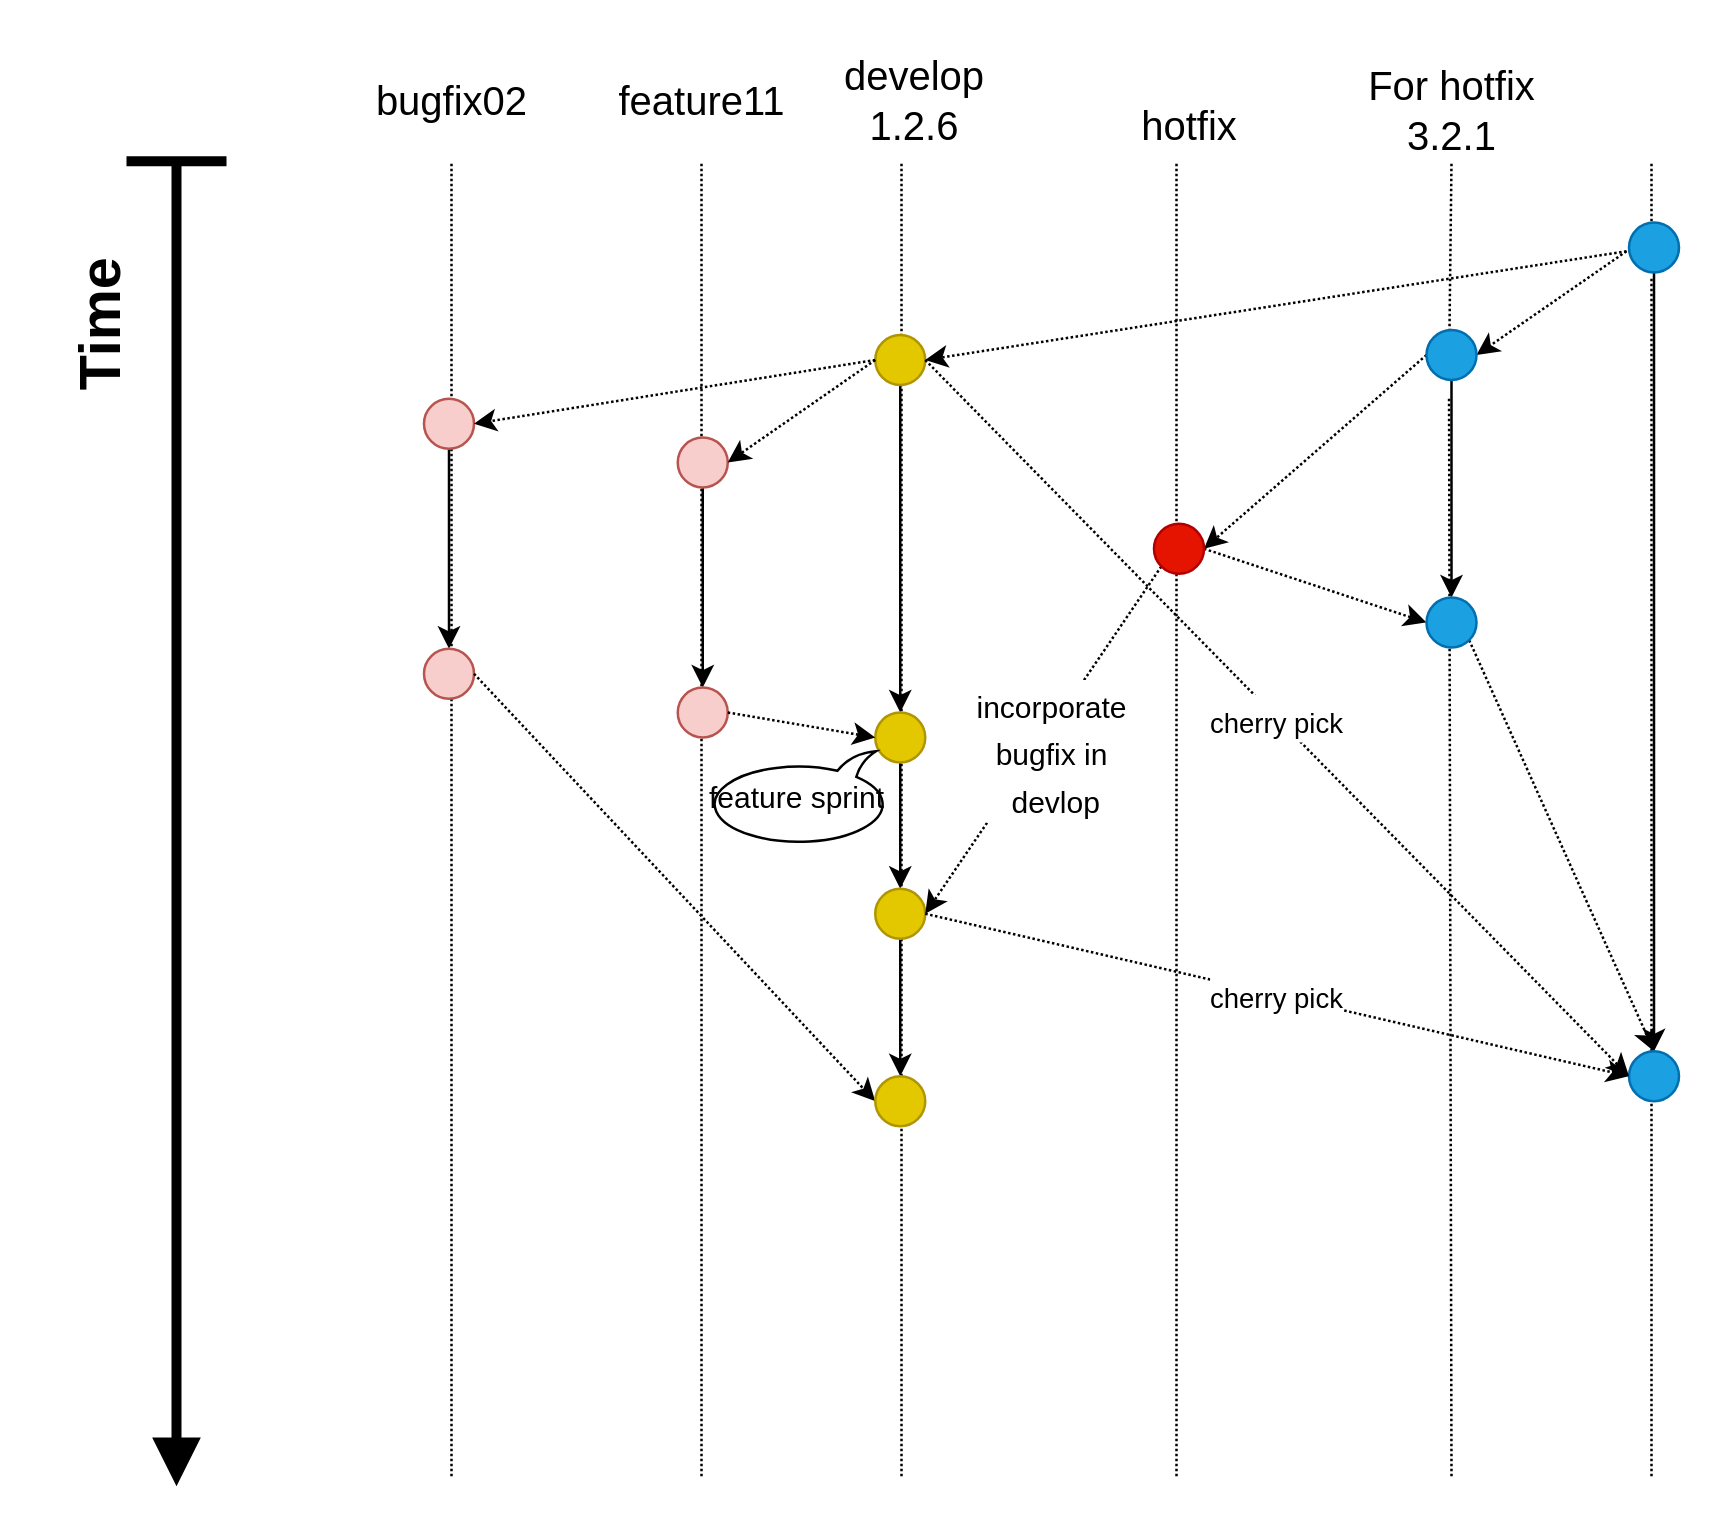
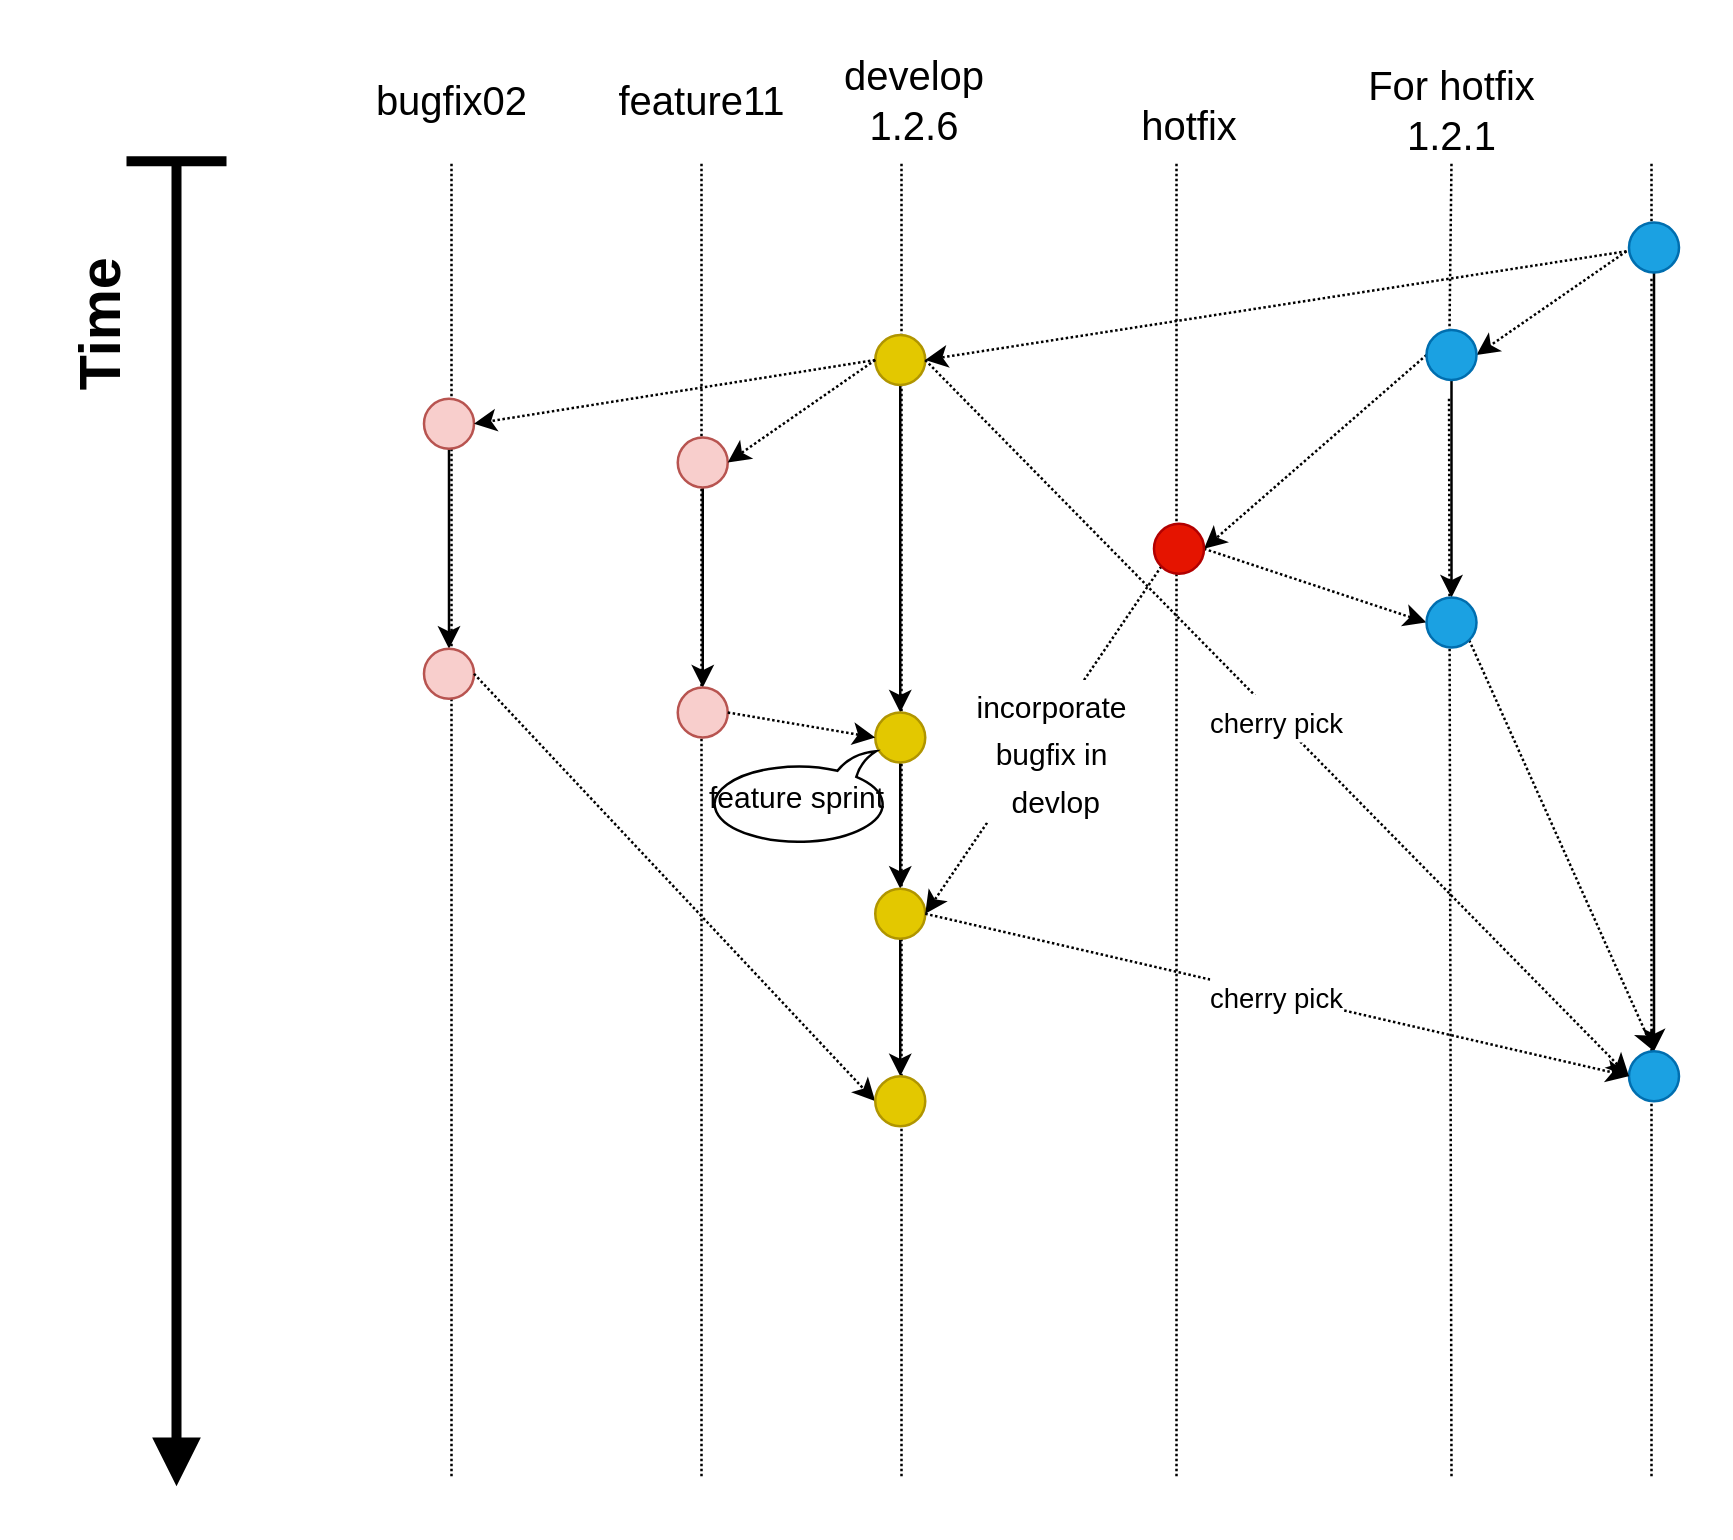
- <mxCell id="14" value="For hotfix&lt;br&gt;3.2.1" style="text;html=1;resizable=0;autosize=1;align=center;verticalAlign=middle;points=[];fillColor=none;strokeColor=none;rounded=0;fontSize=16;" parent="1" vertex="1"><mxGeometry x="540" y="24" width="80" height="40" as="geometry" /></mxCell>
+ <mxCell id="14" value="For hotfix&lt;br&gt;1.2.1" style="text;html=1;resizable=0;autosize=1;align=center;verticalAlign=middle;points=[];fillColor=none;strokeColor=none;rounded=0;fontSize=16;" parent="1" vertex="1"><mxGeometry x="540" y="24" width="80" height="40" as="geometry" /></mxCell>
